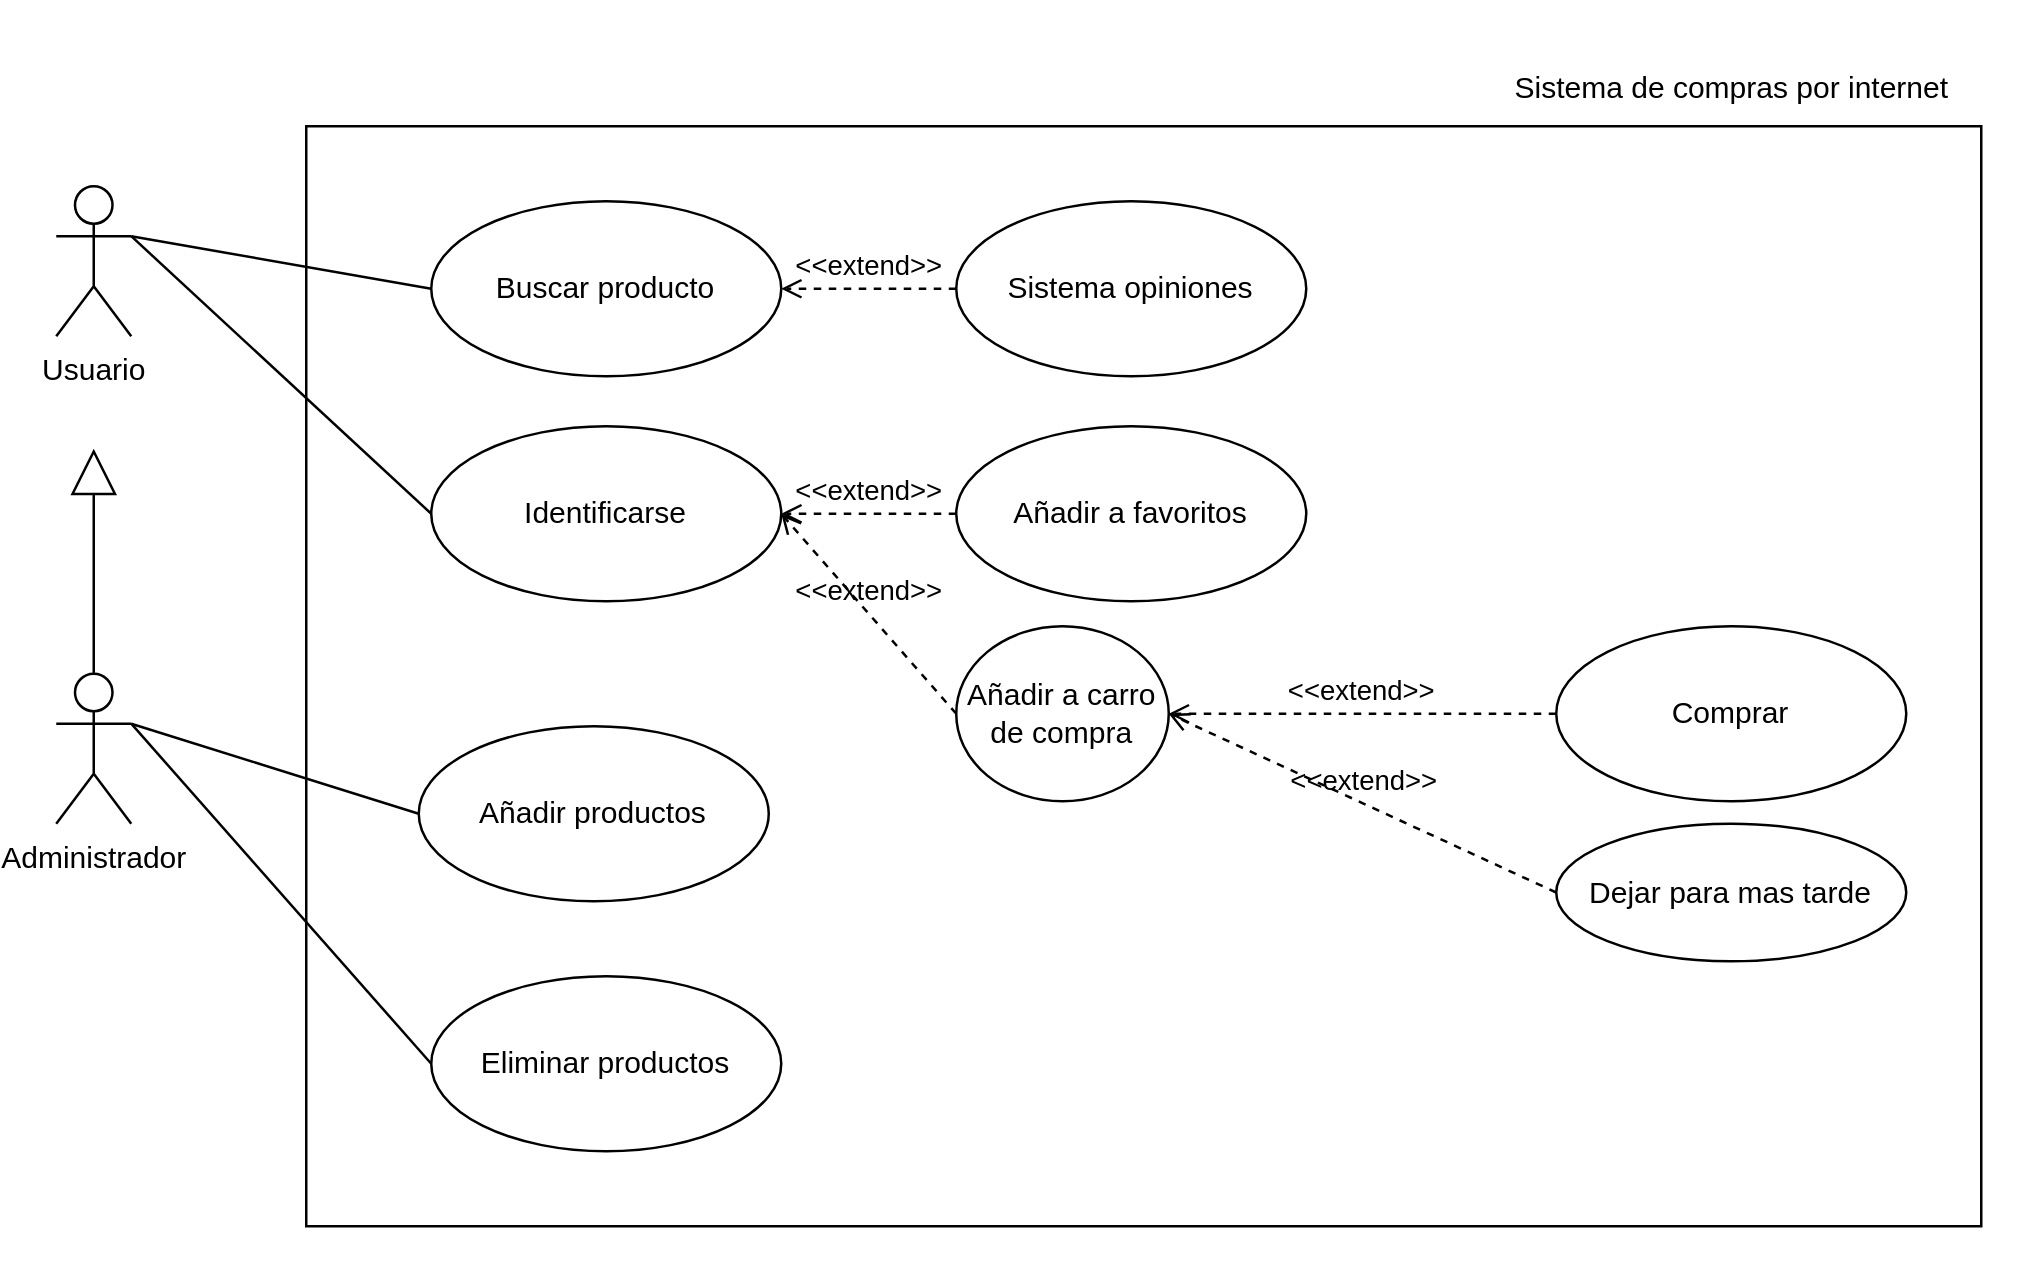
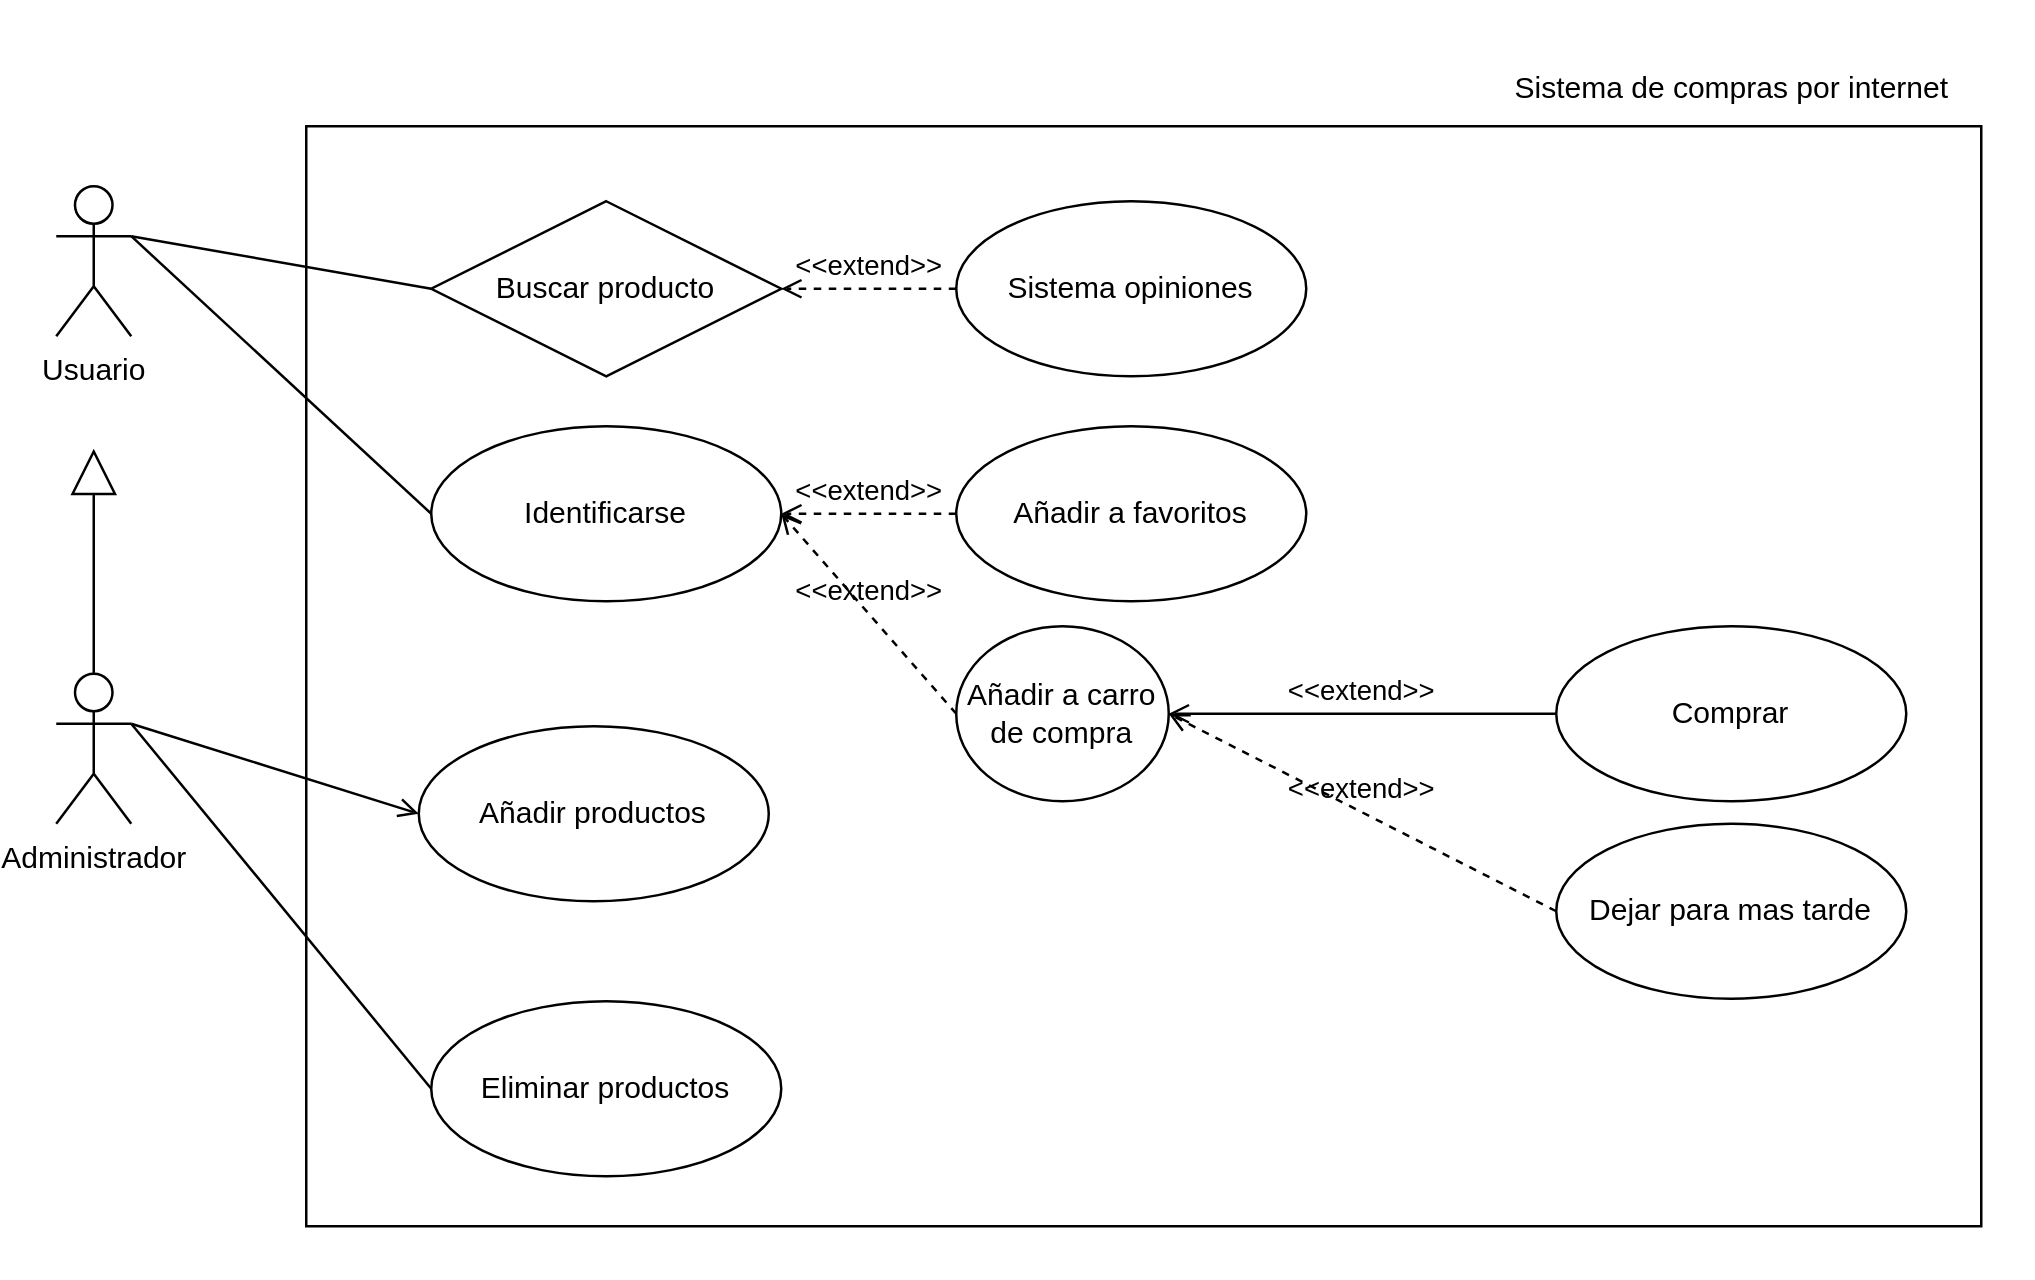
- <mxCell id="6" value="Buscar producto" style="ellipse;whiteSpace=wrap;html=1;" vertex="1" parent="1"><mxGeometry x="170" y="80" width="140" height="70" as="geometry" /></mxCell>
+ <mxCell id="6" value="Buscar producto" style="rhombus;whiteSpace=wrap;html=1;" vertex="1" parent="1"><mxGeometry x="170" y="80" width="140" height="70" as="geometry" /></mxCell>
- <mxCell id="16" value="&amp;lt;&amp;lt;extend&amp;gt;&amp;gt;" style="html=1;verticalAlign=bottom;labelBackgroundColor=none;endArrow=open;endFill=0;dashed=1;rounded=0;entryX=1;entryY=0.5;entryDx=0;entryDy=0;exitX=0;exitY=0.5;exitDx=0;exitDy=0;" edge="1" parent="1" source="14" target="12"><mxGeometry width="160" relative="1" as="geometry"><mxPoint x="390" y="295" as="sourcePoint" /><mxPoint x="320" y="215" as="targetPoint" /></mxGeometry></mxCell>
+ <mxCell id="16" value="&amp;lt;&amp;lt;extend&amp;gt;&amp;gt;" style="html=1;verticalAlign=bottom;labelBackgroundColor=none;endArrow=open;endFill=0;dashed=0;rounded=0;entryX=1;entryY=0.5;entryDx=0;entryDy=0;exitX=0;exitY=0.5;exitDx=0;exitDy=0;" edge="1" parent="1" source="14" target="12"><mxGeometry width="160" relative="1" as="geometry"><mxPoint x="390" y="295" as="sourcePoint" /><mxPoint x="320" y="215" as="targetPoint" /></mxGeometry></mxCell>
- <mxCell id="22" value="" style="endArrow=none;html=1;rounded=0;exitX=1;exitY=0.333;exitDx=0;exitDy=0;exitPerimeter=0;entryX=0;entryY=0.5;entryDx=0;entryDy=0;" edge="1" parent="1" source="4" target="18"><mxGeometry width="50" height="50" relative="1" as="geometry"><mxPoint x="60" y="70" as="sourcePoint" /><mxPoint x="180" y="215" as="targetPoint" /></mxGeometry></mxCell>
+ <mxCell id="22" value="" style="endArrow=open;html=1;rounded=0;exitX=1;exitY=0.333;exitDx=0;exitDy=0;exitPerimeter=0;entryX=0;entryY=0.5;entryDx=0;entryDy=0;" edge="1" parent="1" source="4" target="18"><mxGeometry width="50" height="50" relative="1" as="geometry"><mxPoint x="60" y="70" as="sourcePoint" /><mxPoint x="180" y="215" as="targetPoint" /></mxGeometry></mxCell>
- <mxCell id="15" value="Dejar para mas tarde" style="ellipse;whiteSpace=wrap;html=1;" vertex="1" parent="1"><mxGeometry x="620" y="329" width="140" height="55" as="geometry" /></mxCell>
+ <mxCell id="15" value="Dejar para mas tarde" style="ellipse;whiteSpace=wrap;html=1;" vertex="1" parent="1"><mxGeometry x="620" y="329" width="140" height="70" as="geometry" /></mxCell>
- <mxCell id="19" value="Eliminar productos" style="ellipse;whiteSpace=wrap;html=1;" vertex="1" parent="1"><mxGeometry x="170" y="390" width="140" height="70" as="geometry" /></mxCell>
+ <mxCell id="19" value="Eliminar productos" style="ellipse;whiteSpace=wrap;html=1;" vertex="1" parent="1"><mxGeometry x="170" y="400" width="140" height="70" as="geometry" /></mxCell>
